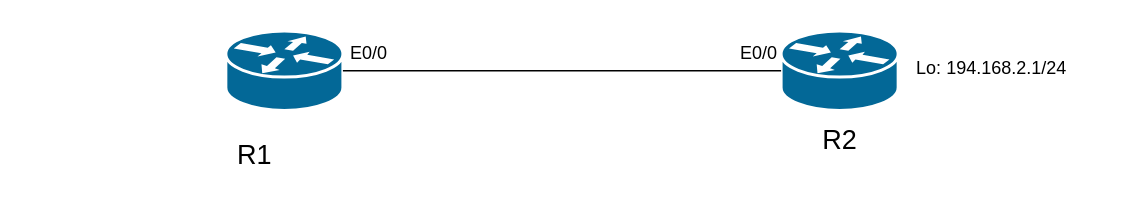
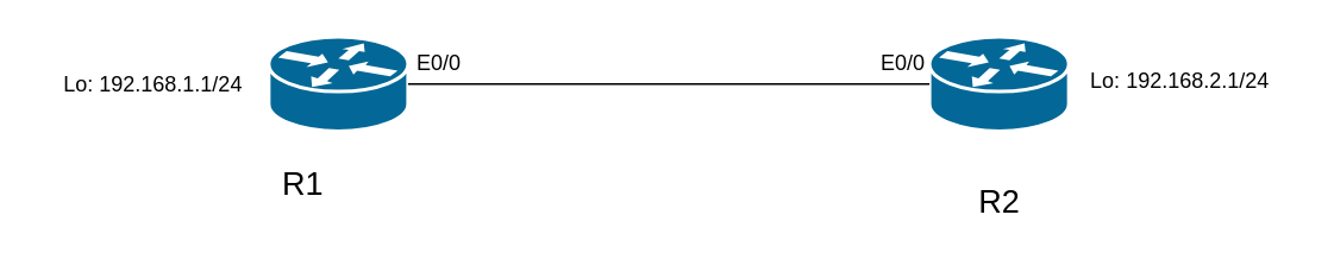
- <mxCell id="9" value="Lo: 194.168.2.1/24" style="text;html=1;align=center;verticalAlign=middle;resizable=0;points=[];autosize=1;strokeColor=none;fillColor=none;" vertex="1" parent="1"><mxGeometry x="595" y="30" width="130" height="30" as="geometry" /></mxCell>
+ <mxCell id="9" value="Lo: 192.168.2.1/24" style="text;html=1;align=center;verticalAlign=middle;resizable=0;points=[];autosize=1;strokeColor=none;fillColor=none;" vertex="1" parent="1"><mxGeometry x="595" y="30" width="130" height="30" as="geometry" /></mxCell>
+ <mxCell id="10" value="Lo: 192.168.1.1/24" style="text;html=1;align=center;verticalAlign=middle;resizable=0;points=[];autosize=1;strokeColor=none;fillColor=none;" vertex="1" parent="1"><mxGeometry x="20" y="31.5" width="130" height="30" as="geometry" /></mxCell>
- <mxCell id="8" value="&lt;font style=&quot;font-size: 18px;&quot;&gt;R2&lt;/font&gt;" style="text;html=1;align=center;verticalAlign=middle;resizable=0;points=[];autosize=1;strokeColor=none;fillColor=none;" vertex="1" parent="1"><mxGeometry x="534" y="73" width="50" height="40" as="geometry" /></mxCell>
+ <mxCell id="8" value="&lt;font style=&quot;font-size: 18px;&quot;&gt;R2&lt;/font&gt;" style="text;html=1;align=center;verticalAlign=middle;resizable=0;points=[];autosize=1;strokeColor=none;fillColor=none;" vertex="1" parent="1"><mxGeometry x="534" y="93" width="50" height="40" as="geometry" /></mxCell>
